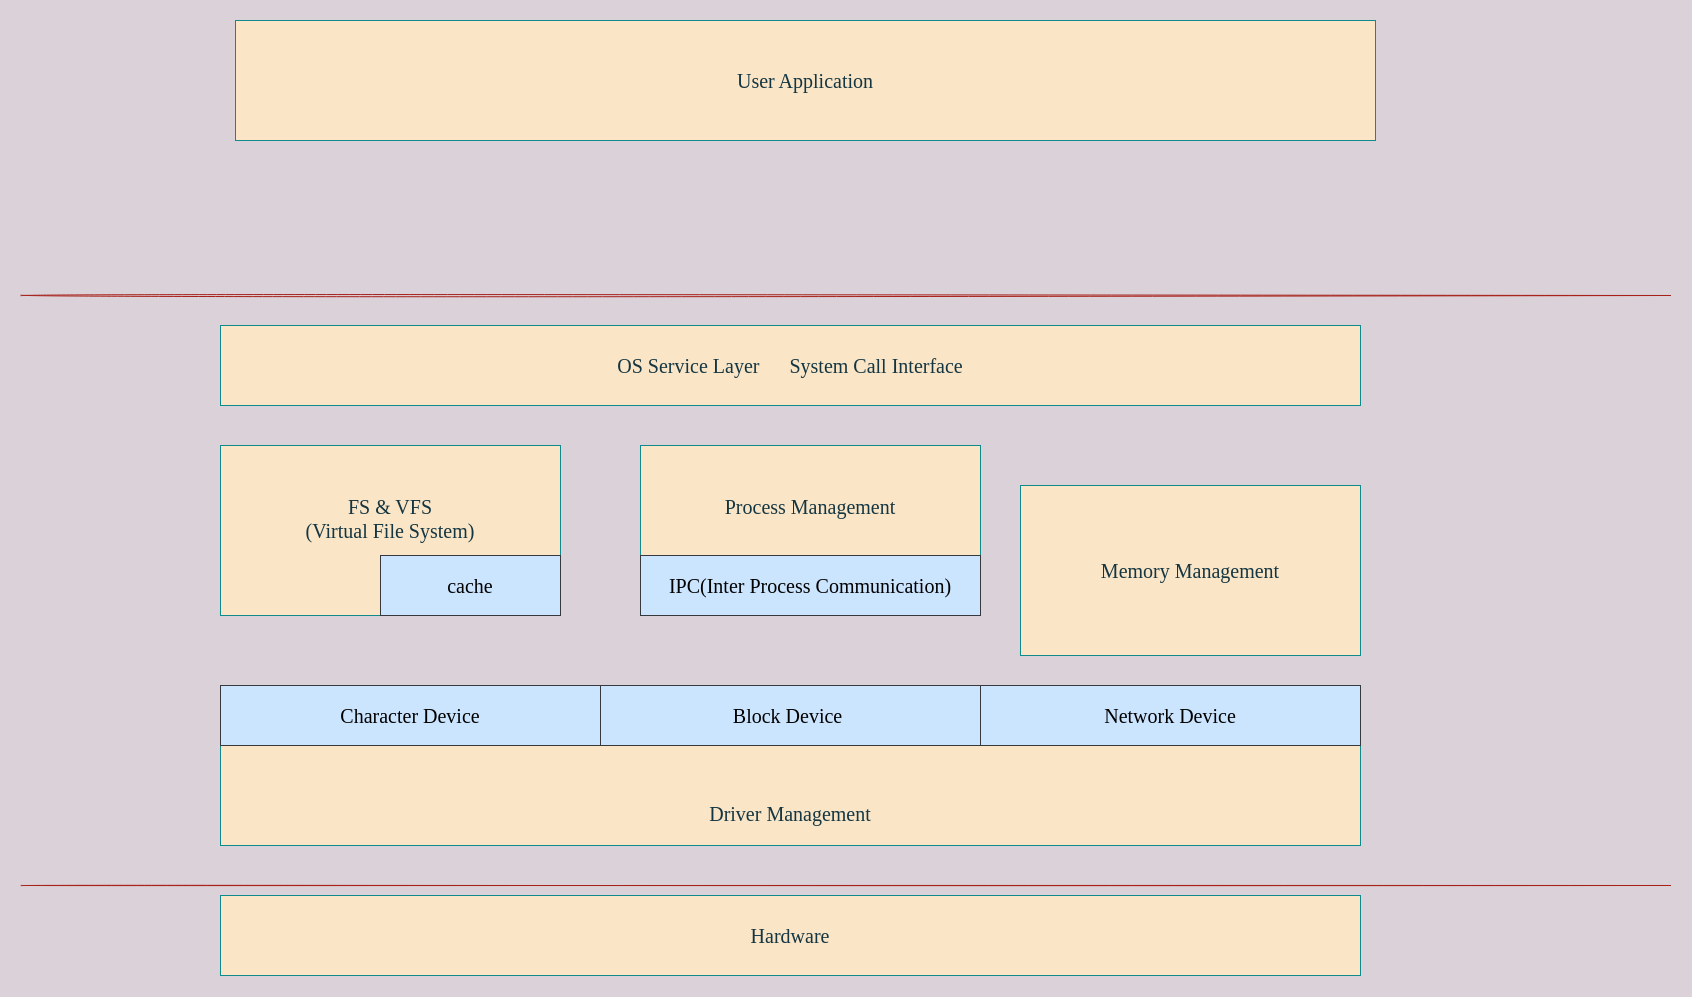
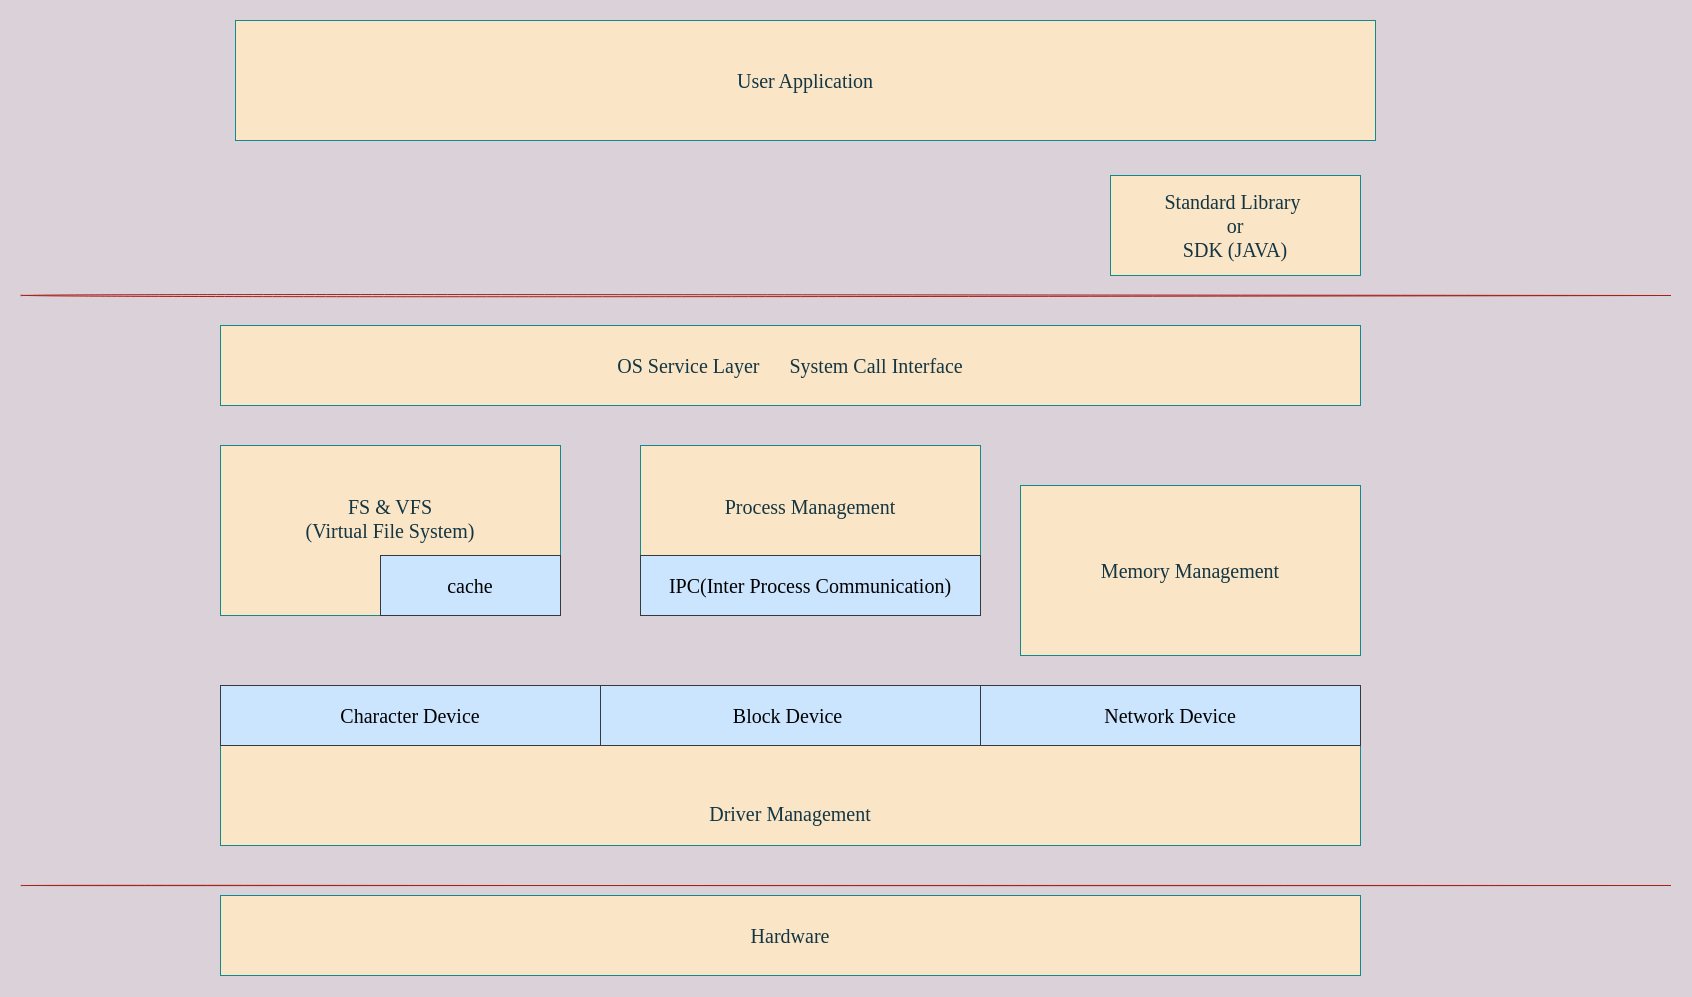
+ <mxCell id="3" value="Standard Library&amp;nbsp;&lt;br&gt;or&lt;br&gt;SDK (JAVA)" style="whiteSpace=wrap;html=1;rounded=0;hachureGap=4;pointerEvents=0;fontFamily=Architects Daughter;fontSource=https%3A%2F%2Ffonts.googleapis.com%2Fcss%3Ffamily%3DArchitects%2BDaughter;fontSize=20;fontColor=#143642;strokeColor=#0F8B8D;fillColor=#FAE5C7;" parent="1" vertex="1"><mxGeometry x="1110" y="175" width="250" height="100" as="geometry" /></mxCell>
